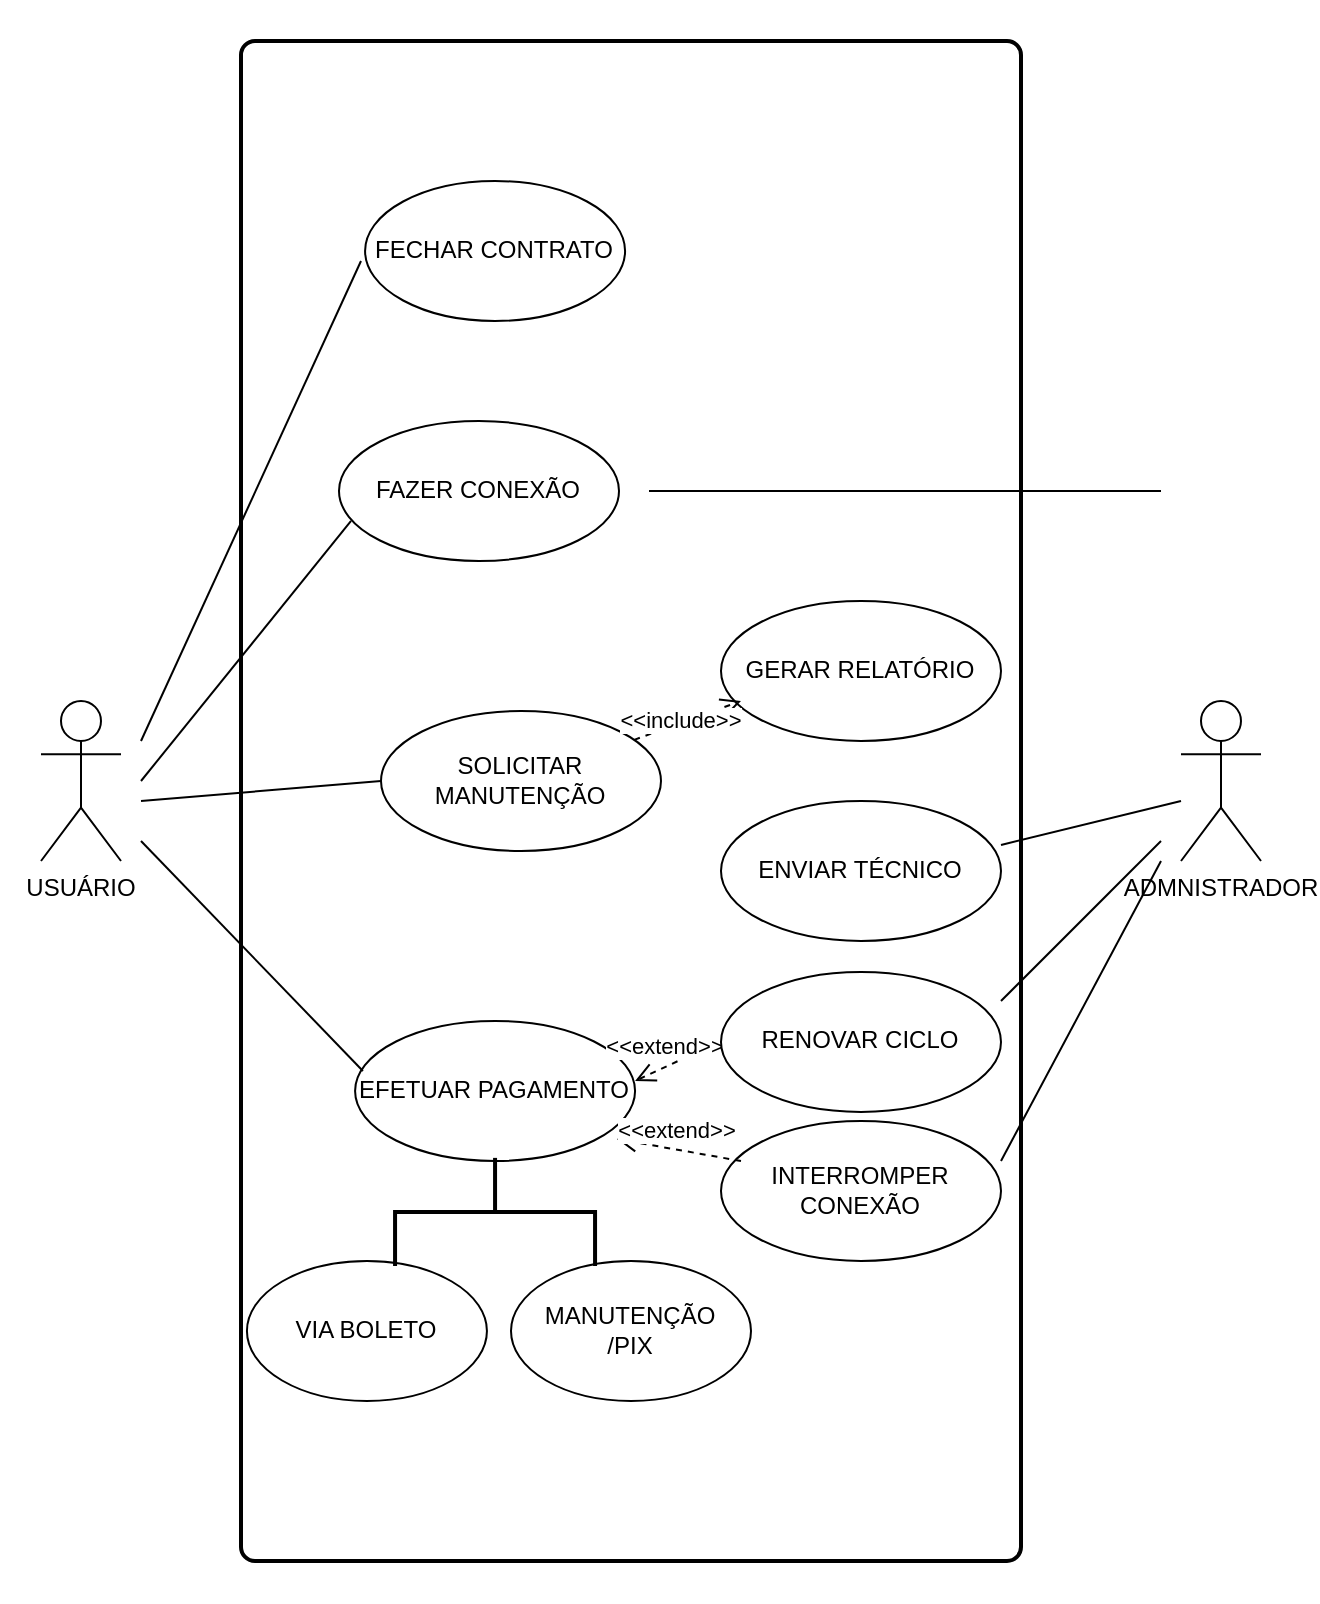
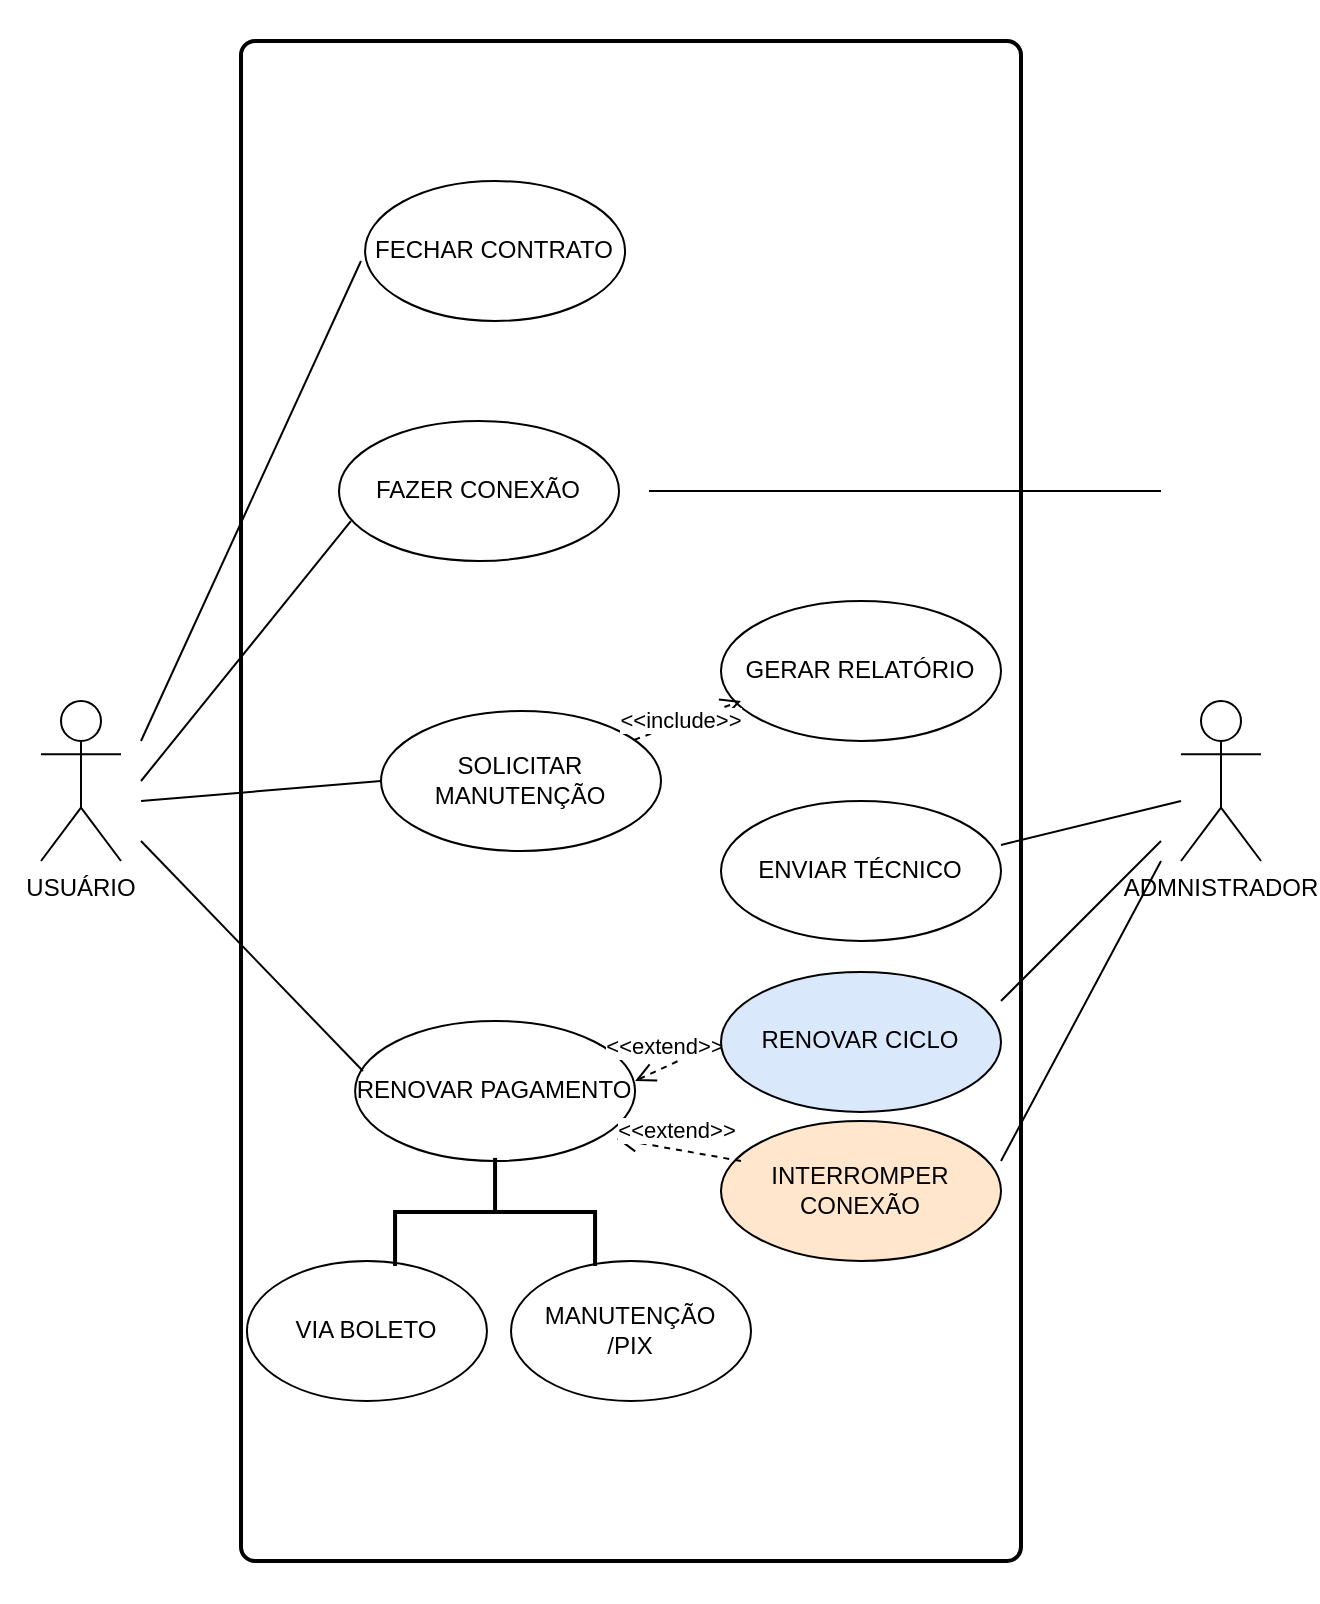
- <mxCell id="15" value="RENOVAR CICLO" style="ellipse;whiteSpace=wrap;html=1;" parent="1" vertex="1"><mxGeometry x="360" y="485.47" width="140" height="70" as="geometry" /></mxCell>
+ <mxCell id="15" value="RENOVAR CICLO" style="ellipse;whiteSpace=wrap;html=1;fillColor=#dae8fc;" parent="1" vertex="1"><mxGeometry x="360" y="485.47" width="140" height="70" as="geometry" /></mxCell>
- <mxCell id="6" value="EFETUAR PAGAMENTO" style="ellipse;whiteSpace=wrap;html=1;" parent="1" vertex="1"><mxGeometry x="177.04" y="510" width="140" height="70" as="geometry" /></mxCell>
+ <mxCell id="6" value="RENOVAR PAGAMENTO" style="ellipse;whiteSpace=wrap;html=1;" parent="1" vertex="1"><mxGeometry x="177.04" y="510" width="140" height="70" as="geometry" /></mxCell>
- <mxCell id="16" value="INTERROMPER&lt;br&gt;CONEXÃO" style="ellipse;whiteSpace=wrap;html=1;" parent="1" vertex="1"><mxGeometry x="360" y="560" width="140" height="70" as="geometry" /></mxCell>
+ <mxCell id="16" value="INTERROMPER&lt;br&gt;CONEXÃO" style="ellipse;whiteSpace=wrap;html=1;fillColor=#ffe6cc;" parent="1" vertex="1"><mxGeometry x="360" y="560" width="140" height="70" as="geometry" /></mxCell>
